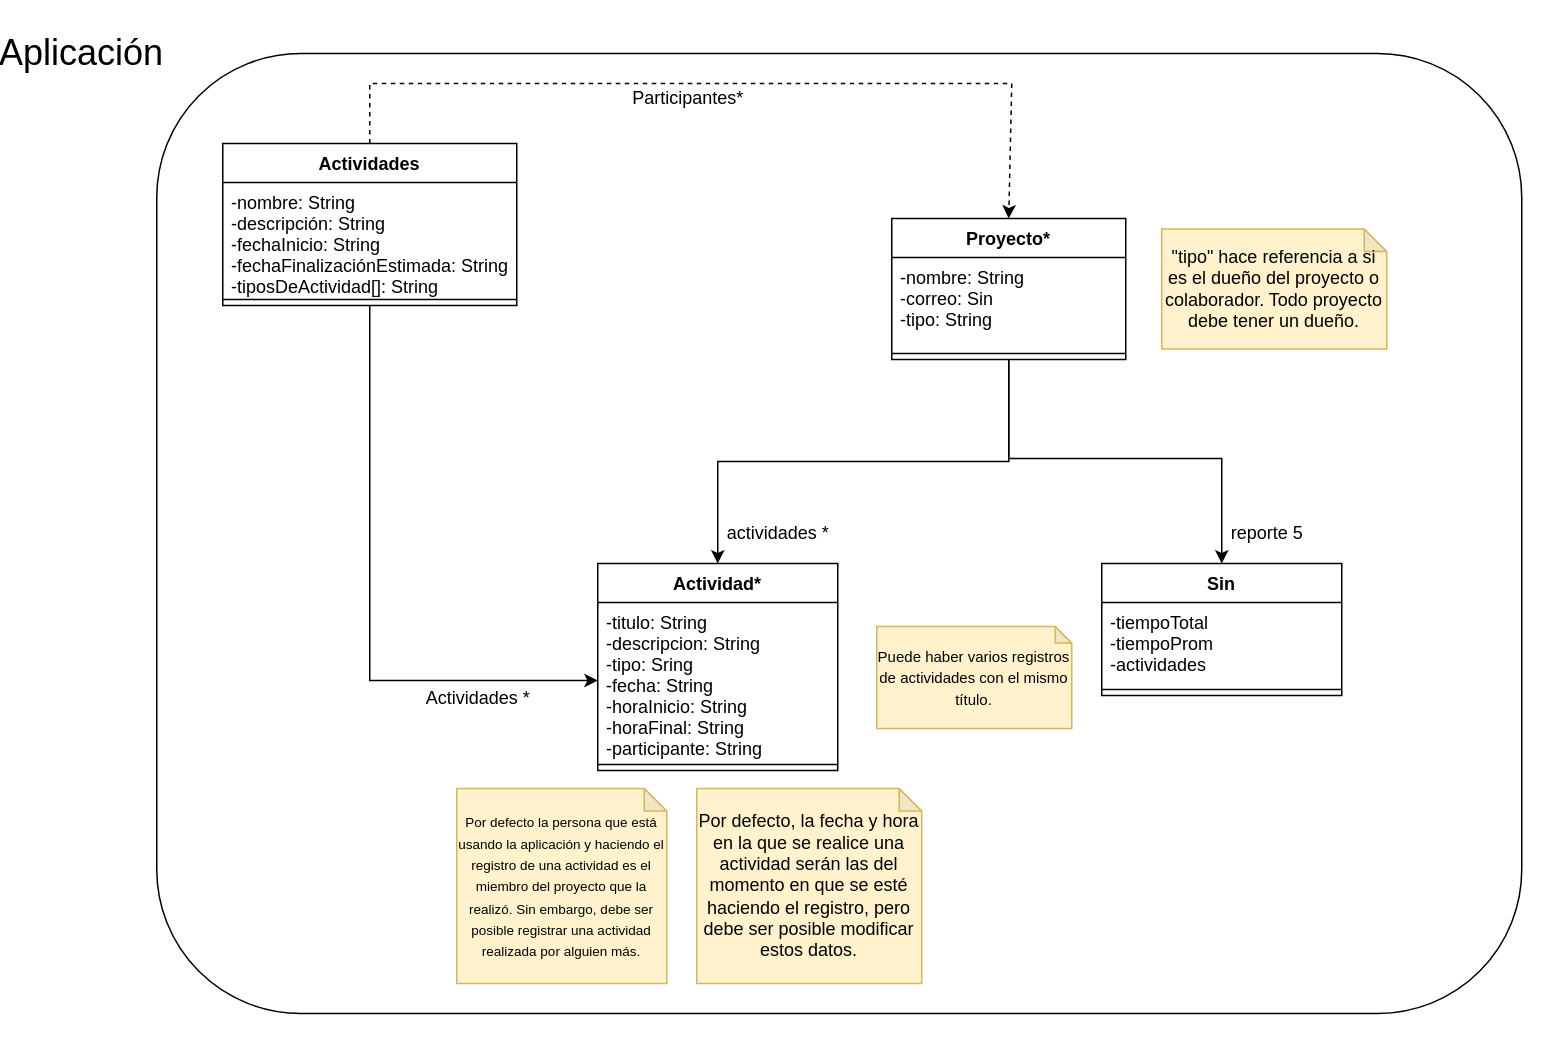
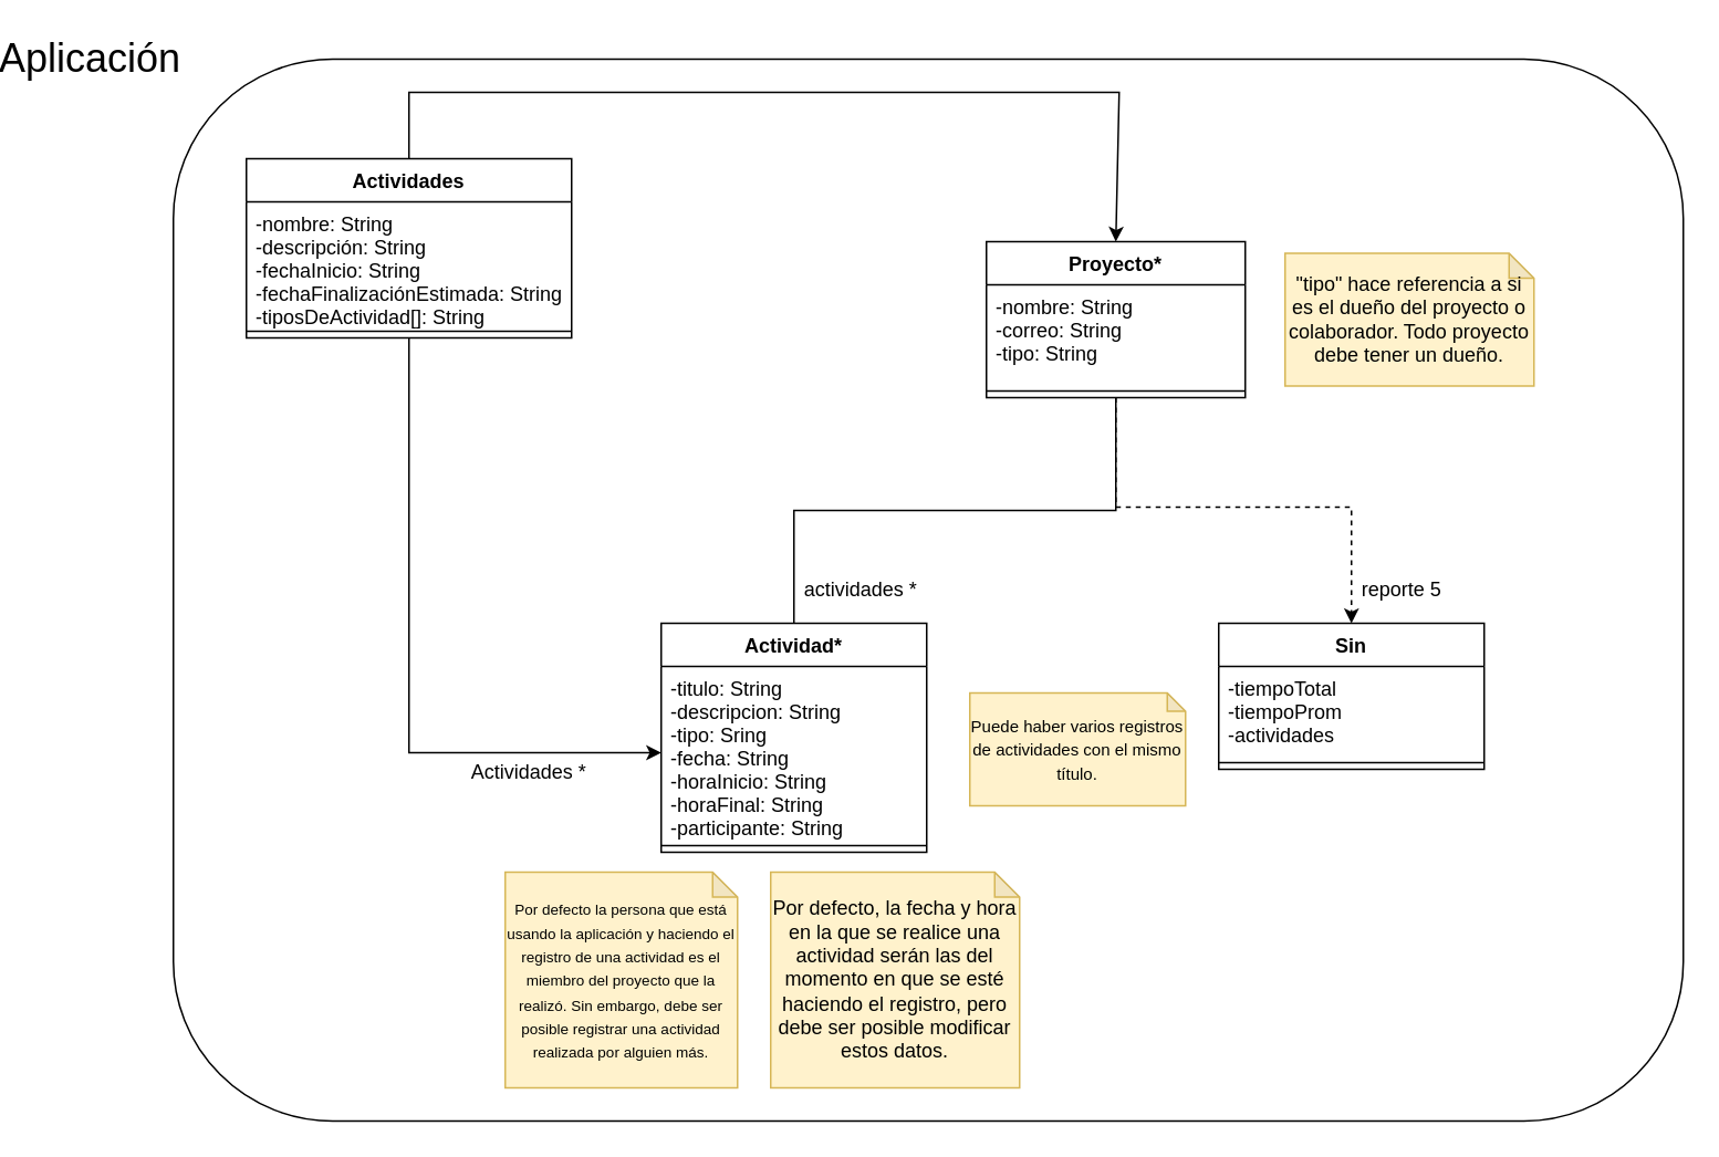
- <mxCell id="26" value="" style="endArrow=classic;html=1;rounded=0;fontSize=9;exitX=0.5;exitY=0;exitDx=0;exitDy=0;entryX=0.5;entryY=0;entryDx=0;entryDy=0;dashed=1;" edge="1" parent="1" source="4" target="7"><mxGeometry width="50" height="50" relative="1" as="geometry"><mxPoint x="450" y="315" as="sourcePoint" /><mxPoint x="500" y="265" as="targetPoint" /><Array as="points"><mxPoint x="242" y="55" /><mxPoint x="670" y="55" /></Array></mxGeometry></mxCell>
+ <mxCell id="26" value="" style="endArrow=classic;html=1;rounded=0;fontSize=9;exitX=0.5;exitY=0;exitDx=0;exitDy=0;entryX=0.5;entryY=0;entryDx=0;entryDy=0;" edge="1" parent="1" source="4" target="7"><mxGeometry width="50" height="50" relative="1" as="geometry"><mxPoint x="450" y="315" as="sourcePoint" /><mxPoint x="500" y="265" as="targetPoint" /><Array as="points"><mxPoint x="242" y="55" /><mxPoint x="670" y="55" /></Array></mxGeometry></mxCell>
- <mxCell id="14" value="Participantes*" style="text;html=1;align=center;verticalAlign=middle;resizable=0;points=[];autosize=1;strokeColor=none;fillColor=none;" parent="1" vertex="1"><mxGeometry x="409" y="55" width="90" height="20" as="geometry" /></mxCell>
- <mxCell id="8" value="-nombre: String&#10;-correo: Sin &#10;-tipo: String" style="text;strokeColor=none;fillColor=none;align=left;verticalAlign=top;spacingLeft=4;spacingRight=4;overflow=hidden;rotatable=0;points=[[0,0.5],[1,0.5]];portConstraint=eastwest;" parent="7" vertex="1"><mxGeometry y="26" width="156" height="60" as="geometry" /></mxCell>
+ <mxCell id="8" value="-nombre: String&#10;-correo: String &#10;-tipo: String" style="text;strokeColor=none;fillColor=none;align=left;verticalAlign=top;spacingLeft=4;spacingRight=4;overflow=hidden;rotatable=0;points=[[0,0.5],[1,0.5]];portConstraint=eastwest;" parent="7" vertex="1"><mxGeometry y="26" width="156" height="60" as="geometry" /></mxCell>
- <mxCell id="25" value="" style="endArrow=classic;html=1;rounded=0;fontSize=9;entryX=0.5;entryY=0;entryDx=0;entryDy=0;exitX=0.5;exitY=1;exitDx=0;exitDy=0;" edge="1" parent="1" source="7" target="17"><mxGeometry width="50" height="50" relative="1" as="geometry"><mxPoint x="662" y="175" as="sourcePoint" /><mxPoint x="500" y="305" as="targetPoint" /><Array as="points"><mxPoint x="668" y="305" /><mxPoint x="810" y="305" /></Array></mxGeometry></mxCell>
+ <mxCell id="25" value="" style="endArrow=classic;html=1;rounded=0;fontSize=9;entryX=0.5;entryY=0;entryDx=0;entryDy=0;exitX=0.5;exitY=1;exitDx=0;exitDy=0;dashed=1;" edge="1" parent="1" source="7" target="17"><mxGeometry width="50" height="50" relative="1" as="geometry"><mxPoint x="662" y="175" as="sourcePoint" /><mxPoint x="500" y="305" as="targetPoint" /><Array as="points"><mxPoint x="668" y="305" /><mxPoint x="810" y="305" /></Array></mxGeometry></mxCell>
- <mxCell id="10" style="edgeStyle=orthogonalEdgeStyle;rounded=0;orthogonalLoop=1;jettySize=auto;html=1;exitX=0.5;exitY=1;exitDx=0;exitDy=0;" parent="1" source="7" target="11" edge="1"><mxGeometry relative="1" as="geometry"><mxPoint x="474" y="283" as="sourcePoint" /></mxGeometry></mxCell>
+ <mxCell id="10" style="edgeStyle=orthogonalEdgeStyle;rounded=0;orthogonalLoop=1;jettySize=auto;html=1;exitX=0.5;exitY=1;exitDx=0;exitDy=0;endArrow=none;" parent="1" source="7" target="11" edge="1"><mxGeometry relative="1" as="geometry"><mxPoint x="474" y="283" as="sourcePoint" /></mxGeometry></mxCell>
